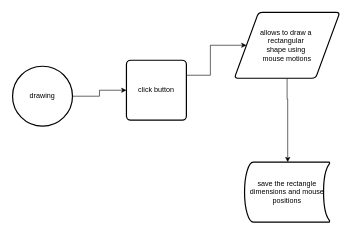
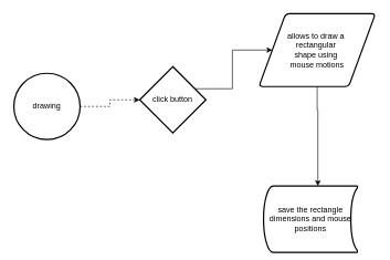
- <mxCell id="5" value="click button" style="rounded=1;whiteSpace=wrap;html=1;absoluteArcSize=1;arcSize=14;strokeWidth=2;" vertex="1" parent="1"><mxGeometry x="210" y="100" width="100" height="100" as="geometry" /></mxCell>
+ <mxCell id="5" value="click button" style="rhombus;whiteSpace=wrap;html=1;absoluteArcSize=1;arcSize=14;strokeWidth=2;" vertex="1" parent="1"><mxGeometry x="210" y="100" width="100" height="100" as="geometry" /></mxCell>
- <mxCell id="2" style="edgeStyle=orthogonalEdgeStyle;rounded=0;orthogonalLoop=1;jettySize=auto;html=1;exitX=1;exitY=0.5;exitDx=0;exitDy=0;exitPerimeter=0;entryX=0;entryY=0.5;entryDx=0;entryDy=0;" edge="1" parent="1" source="3" target="5"><mxGeometry relative="1" as="geometry" /></mxCell>
+ <mxCell id="2" style="edgeStyle=orthogonalEdgeStyle;rounded=0;orthogonalLoop=1;jettySize=auto;html=1;exitX=1;exitY=0.5;exitDx=0;exitDy=0;exitPerimeter=0;entryX=0;entryY=0.5;entryDx=0;entryDy=0;dashed=1;" edge="1" parent="1" source="3" target="5"><mxGeometry relative="1" as="geometry" /></mxCell>
- <mxCell id="8" value="save the rectangle dimensions and mouse positions" style="strokeWidth=2;html=1;shape=mxgraph.flowchart.stored_data;whiteSpace=wrap;" vertex="1" parent="1"><mxGeometry x="407" y="270" width="142" height="100" as="geometry" /></mxCell>
+ <mxCell id="8" value="save the rectangle dimensions and mouse positions" style="strokeWidth=2;html=1;shape=mxgraph.flowchart.stored_data;whiteSpace=wrap;" vertex="1" parent="1"><mxGeometry x="397" y="280" width="142" height="100" as="geometry" /></mxCell>
